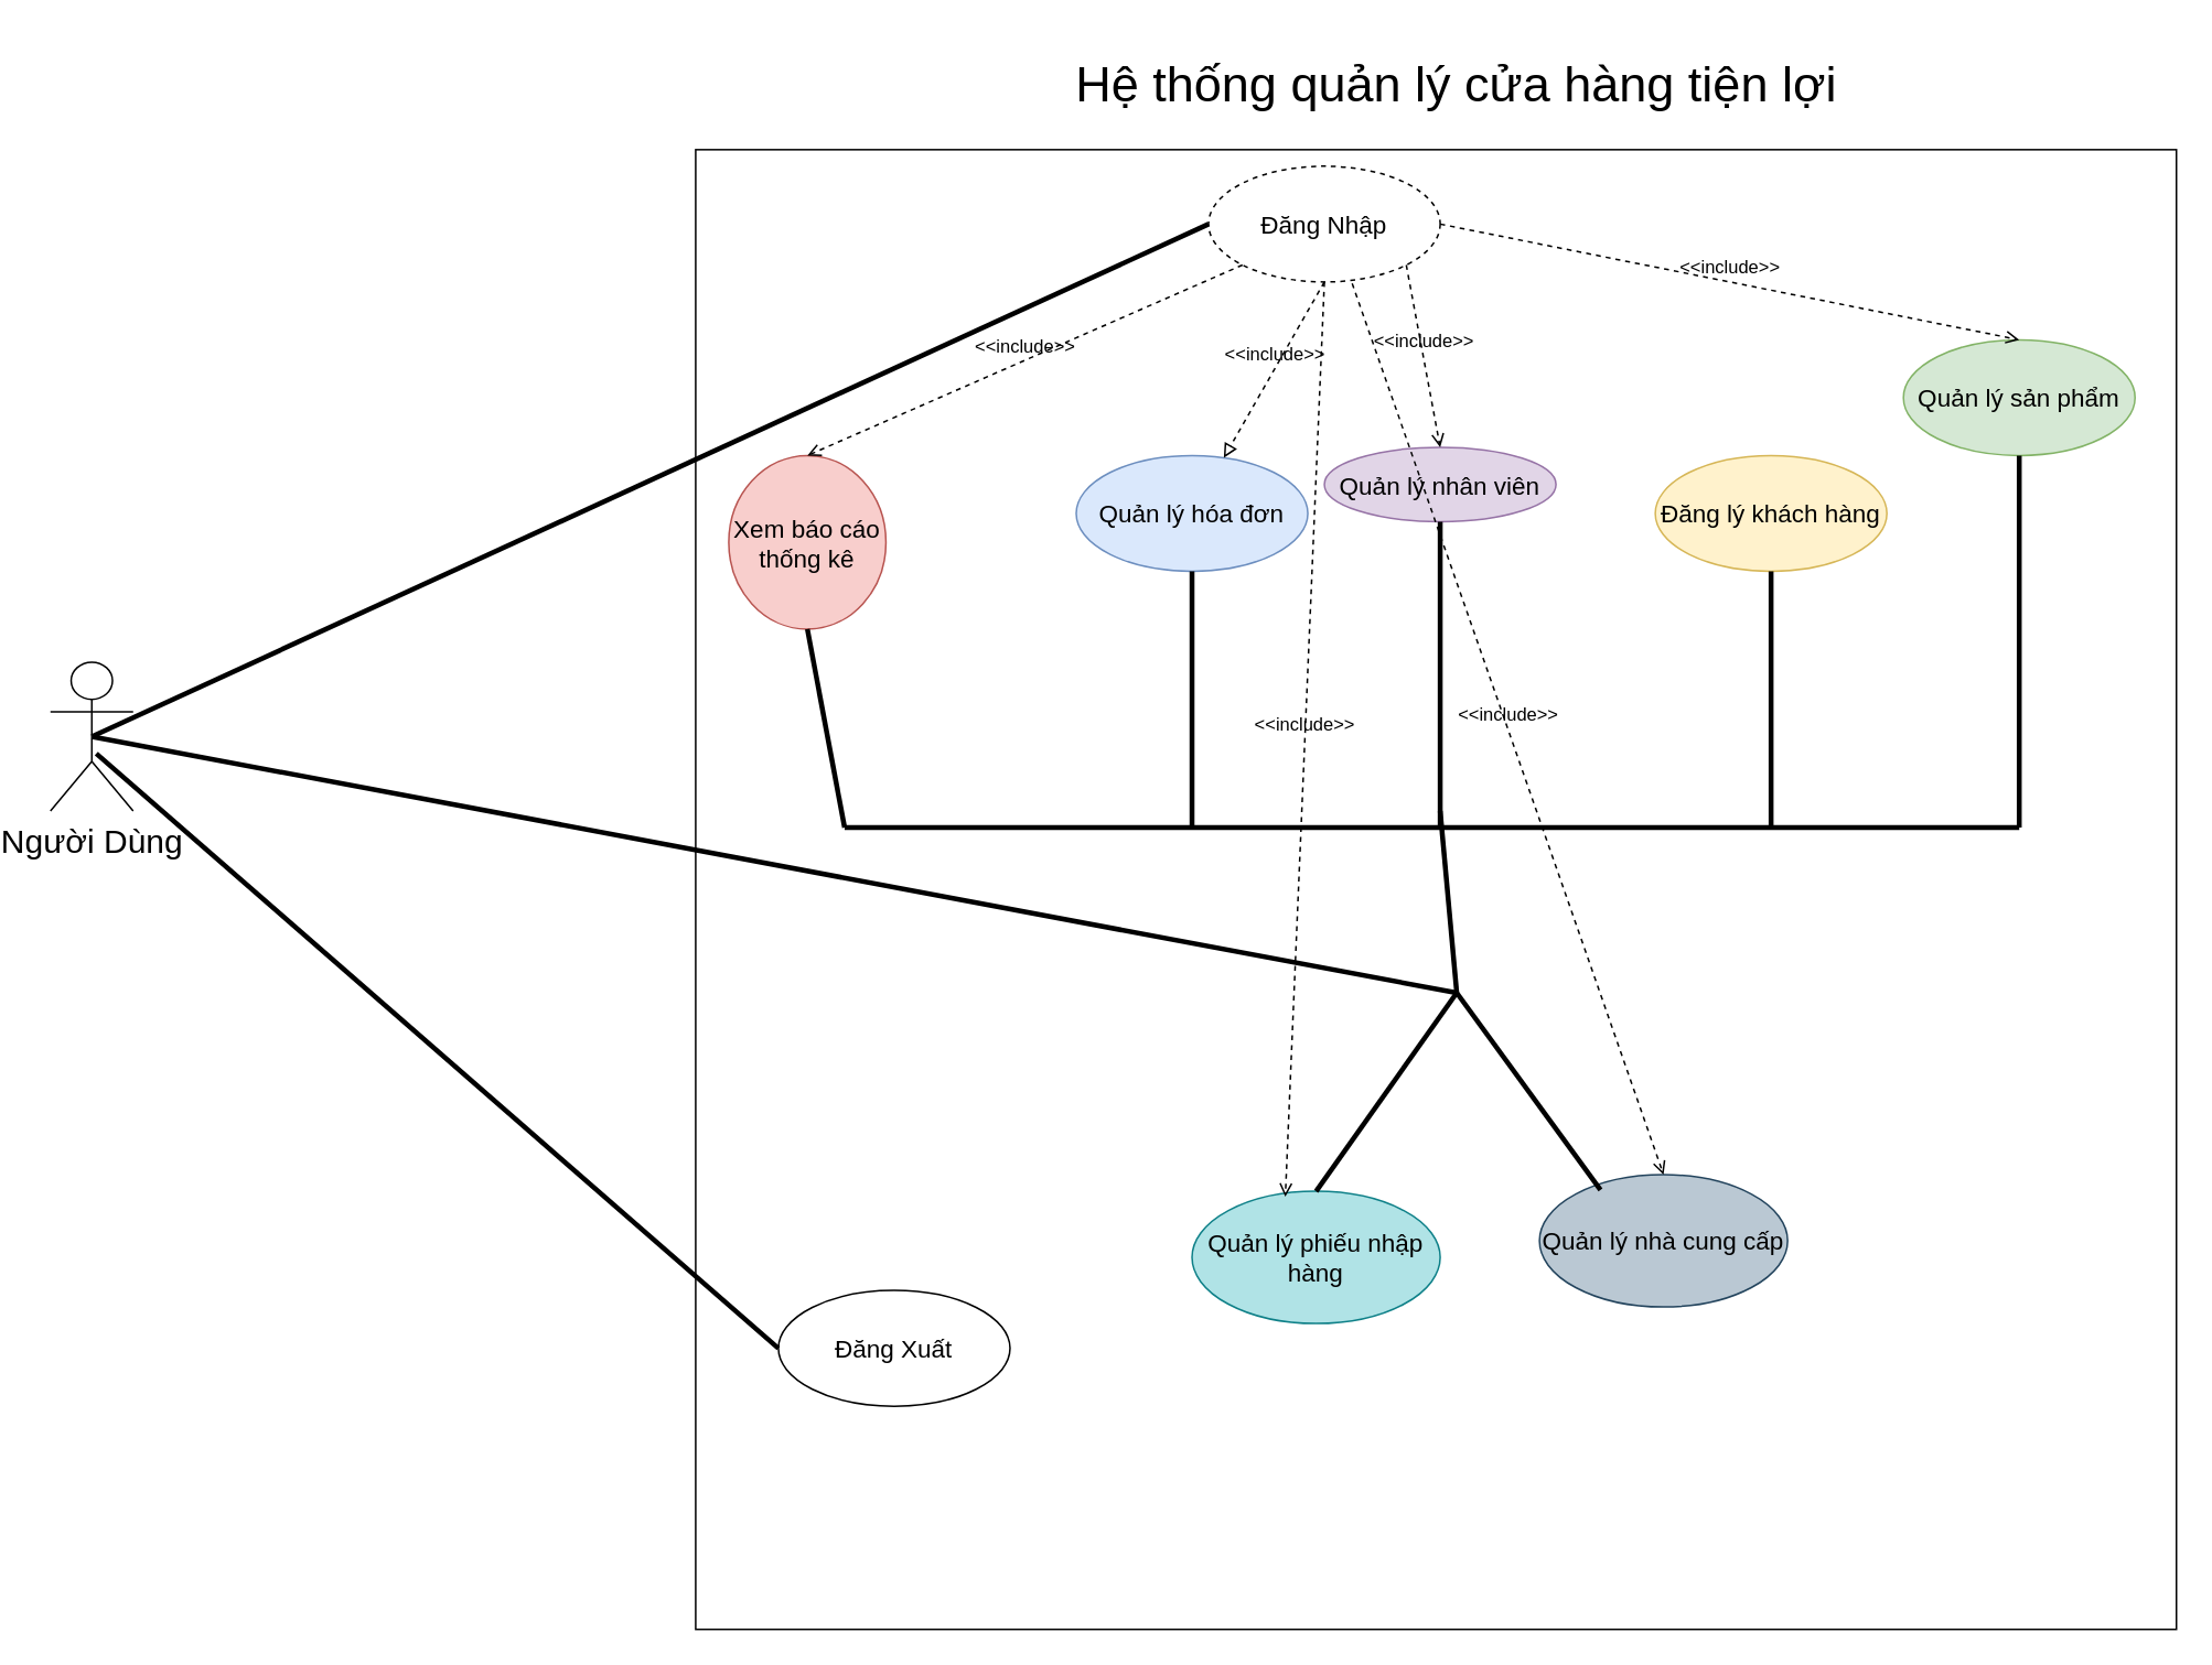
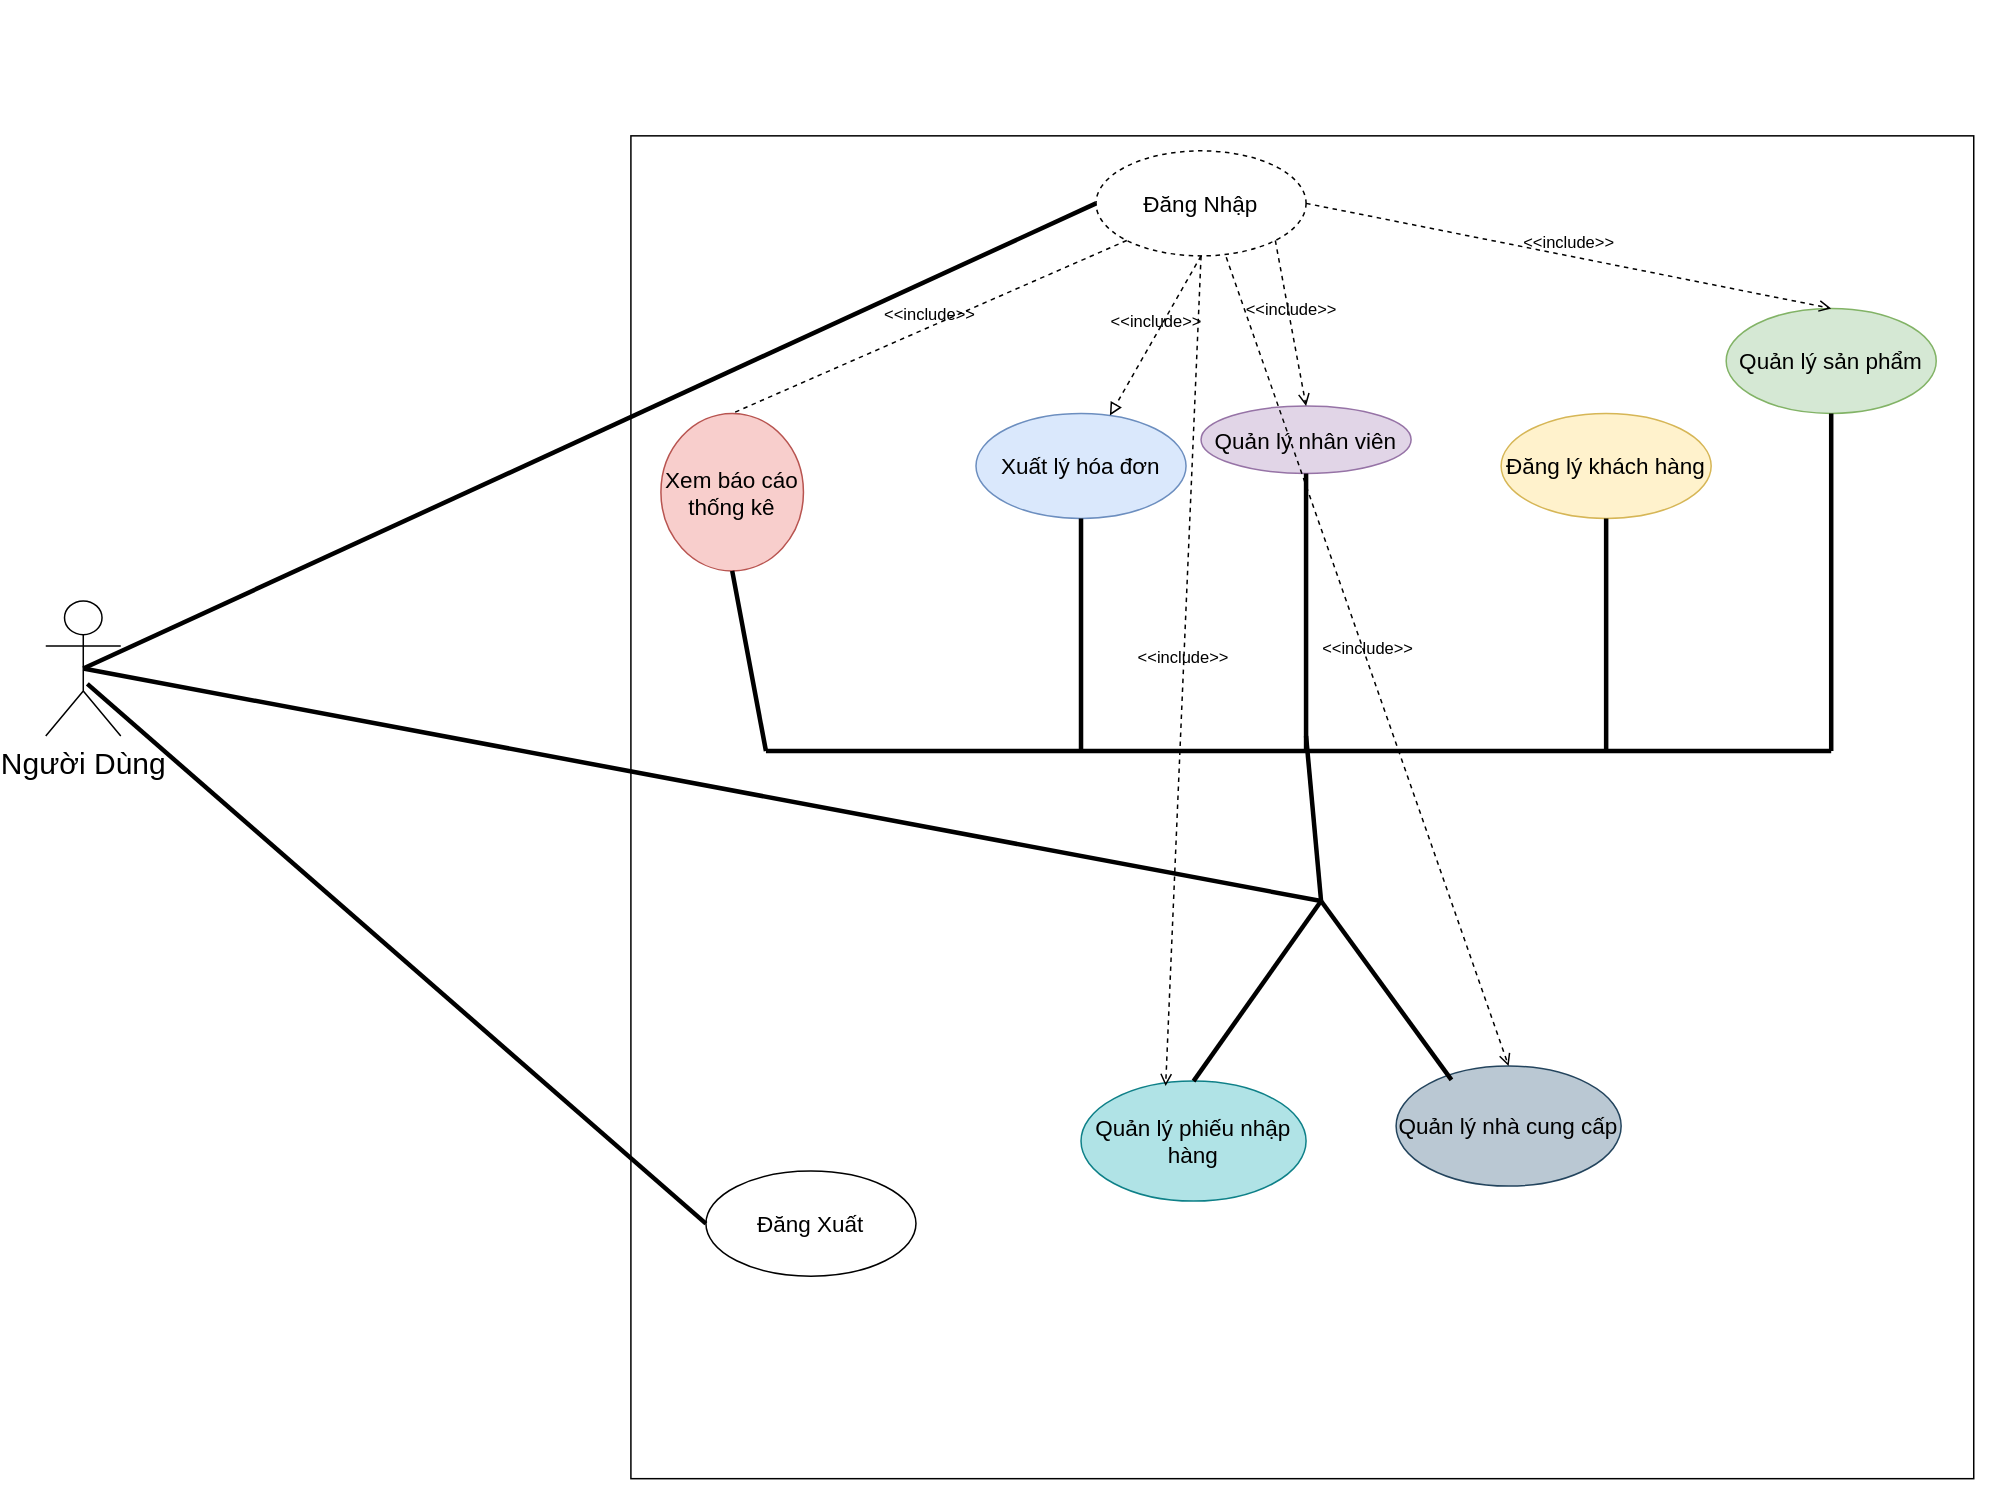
- <mxCell id="3" value="Hệ thống quản lý cửa hàng tiện lợi" style="text;html=1;align=center;verticalAlign=middle;whiteSpace=wrap;rounded=0;fontSize=30;" parent="1" vertex="1"><mxGeometry x="610" y="20" width="520" height="60" as="geometry" /></mxCell>
- <mxCell id="26" value="&amp;lt;&amp;lt;include&amp;gt;&amp;gt;" style="html=1;verticalAlign=bottom;labelBackgroundColor=none;endArrow=open;endFill=0;dashed=1;rounded=0;entryX=0.5;entryY=0;entryDx=0;entryDy=0;exitX=0;exitY=1;exitDx=0;exitDy=0;" edge="1" parent="1" source="9" target="10"><mxGeometry width="160" relative="1" as="geometry"><mxPoint x="1110" y="630" as="sourcePoint" /><mxPoint x="920" y="555" as="targetPoint" /></mxGeometry></mxCell>
+ <mxCell id="26" value="&amp;lt;&amp;lt;include&amp;gt;&amp;gt;" style="html=1;verticalAlign=bottom;labelBackgroundColor=none;endArrow=none;endFill=0;dashed=1;rounded=0;entryX=0.5;entryY=0;entryDx=0;entryDy=0;exitX=0;exitY=1;exitDx=0;exitDy=0;" edge="1" parent="1" source="9" target="10"><mxGeometry width="160" relative="1" as="geometry"><mxPoint x="1110" y="630" as="sourcePoint" /><mxPoint x="920" y="555" as="targetPoint" /></mxGeometry></mxCell>
- <mxCell id="8" value="Quản lý hóa đơn" style="ellipse;whiteSpace=wrap;html=1;fontSize=15;fillColor=#dae8fc;strokeColor=#6c8ebf;" parent="1" vertex="1"><mxGeometry x="640" y="275" width="140" height="70" as="geometry" /></mxCell>
+ <mxCell id="8" value="Xuất lý hóa đơn" style="ellipse;whiteSpace=wrap;html=1;fontSize=15;fillColor=#dae8fc;strokeColor=#6c8ebf;" parent="1" vertex="1"><mxGeometry x="640" y="275" width="140" height="70" as="geometry" /></mxCell>
